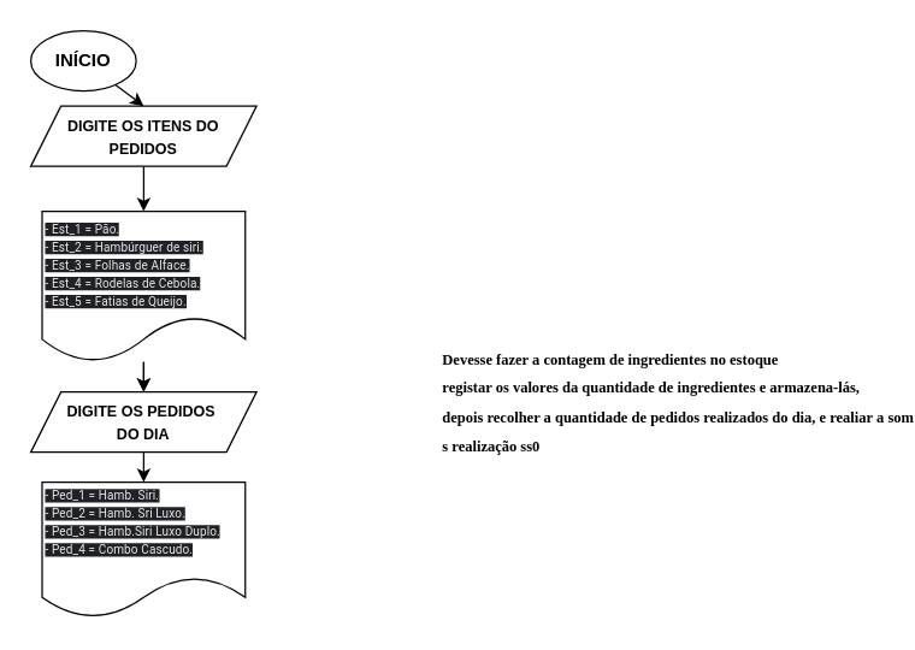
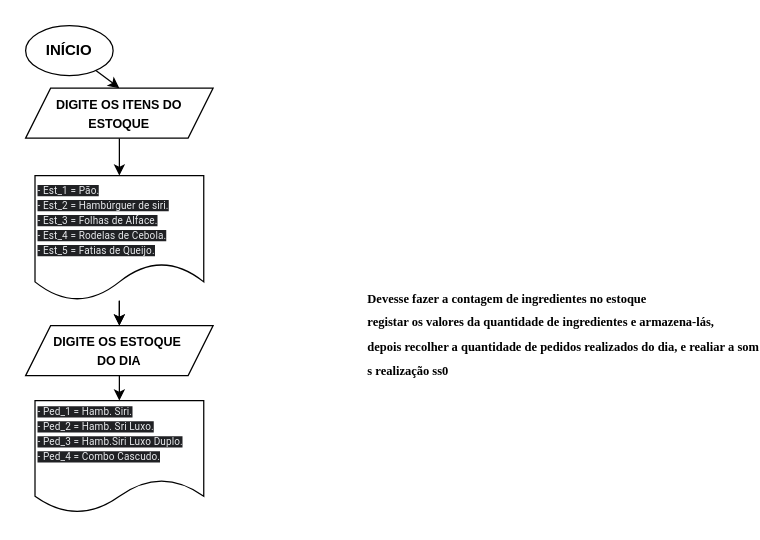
- <mxCell id="5" value="&lt;b&gt;&lt;font style=&quot;font-size: 10px;&quot;&gt;DIGITE OS ITENS DO PEDIDOS&lt;/font&gt;&lt;/b&gt;" style="shape=parallelogram;perimeter=parallelogramPerimeter;whiteSpace=wrap;html=1;fixedSize=1;" parent="1" vertex="1"><mxGeometry x="20" y="70" width="150" height="40" as="geometry" /></mxCell>
+ <mxCell id="5" value="&lt;b&gt;&lt;font style=&quot;font-size: 10px;&quot;&gt;DIGITE OS ITENS DO ESTOQUE&lt;/font&gt;&lt;/b&gt;" style="shape=parallelogram;perimeter=parallelogramPerimeter;whiteSpace=wrap;html=1;fixedSize=1;" parent="1" vertex="1"><mxGeometry x="20" y="70" width="150" height="40" as="geometry" /></mxCell>
- <mxCell id="10" value="&lt;span style=&quot;font-size: 10px;&quot;&gt;&lt;b&gt;DIGITE OS PEDIDOS&amp;nbsp;&lt;br&gt;DO DIA&lt;br&gt;&lt;/b&gt;&lt;/span&gt;" style="shape=parallelogram;perimeter=parallelogramPerimeter;whiteSpace=wrap;html=1;fixedSize=1;" vertex="1" parent="1"><mxGeometry x="20" y="260" width="150" height="40" as="geometry" /></mxCell>
+ <mxCell id="10" value="&lt;span style=&quot;font-size: 10px;&quot;&gt;&lt;b&gt;DIGITE OS ESTOQUE&amp;nbsp;&lt;br&gt;DO DIA&lt;br&gt;&lt;/b&gt;&lt;/span&gt;" style="shape=parallelogram;perimeter=parallelogramPerimeter;whiteSpace=wrap;html=1;fixedSize=1;" vertex="1" parent="1"><mxGeometry x="20" y="260" width="150" height="40" as="geometry" /></mxCell>
